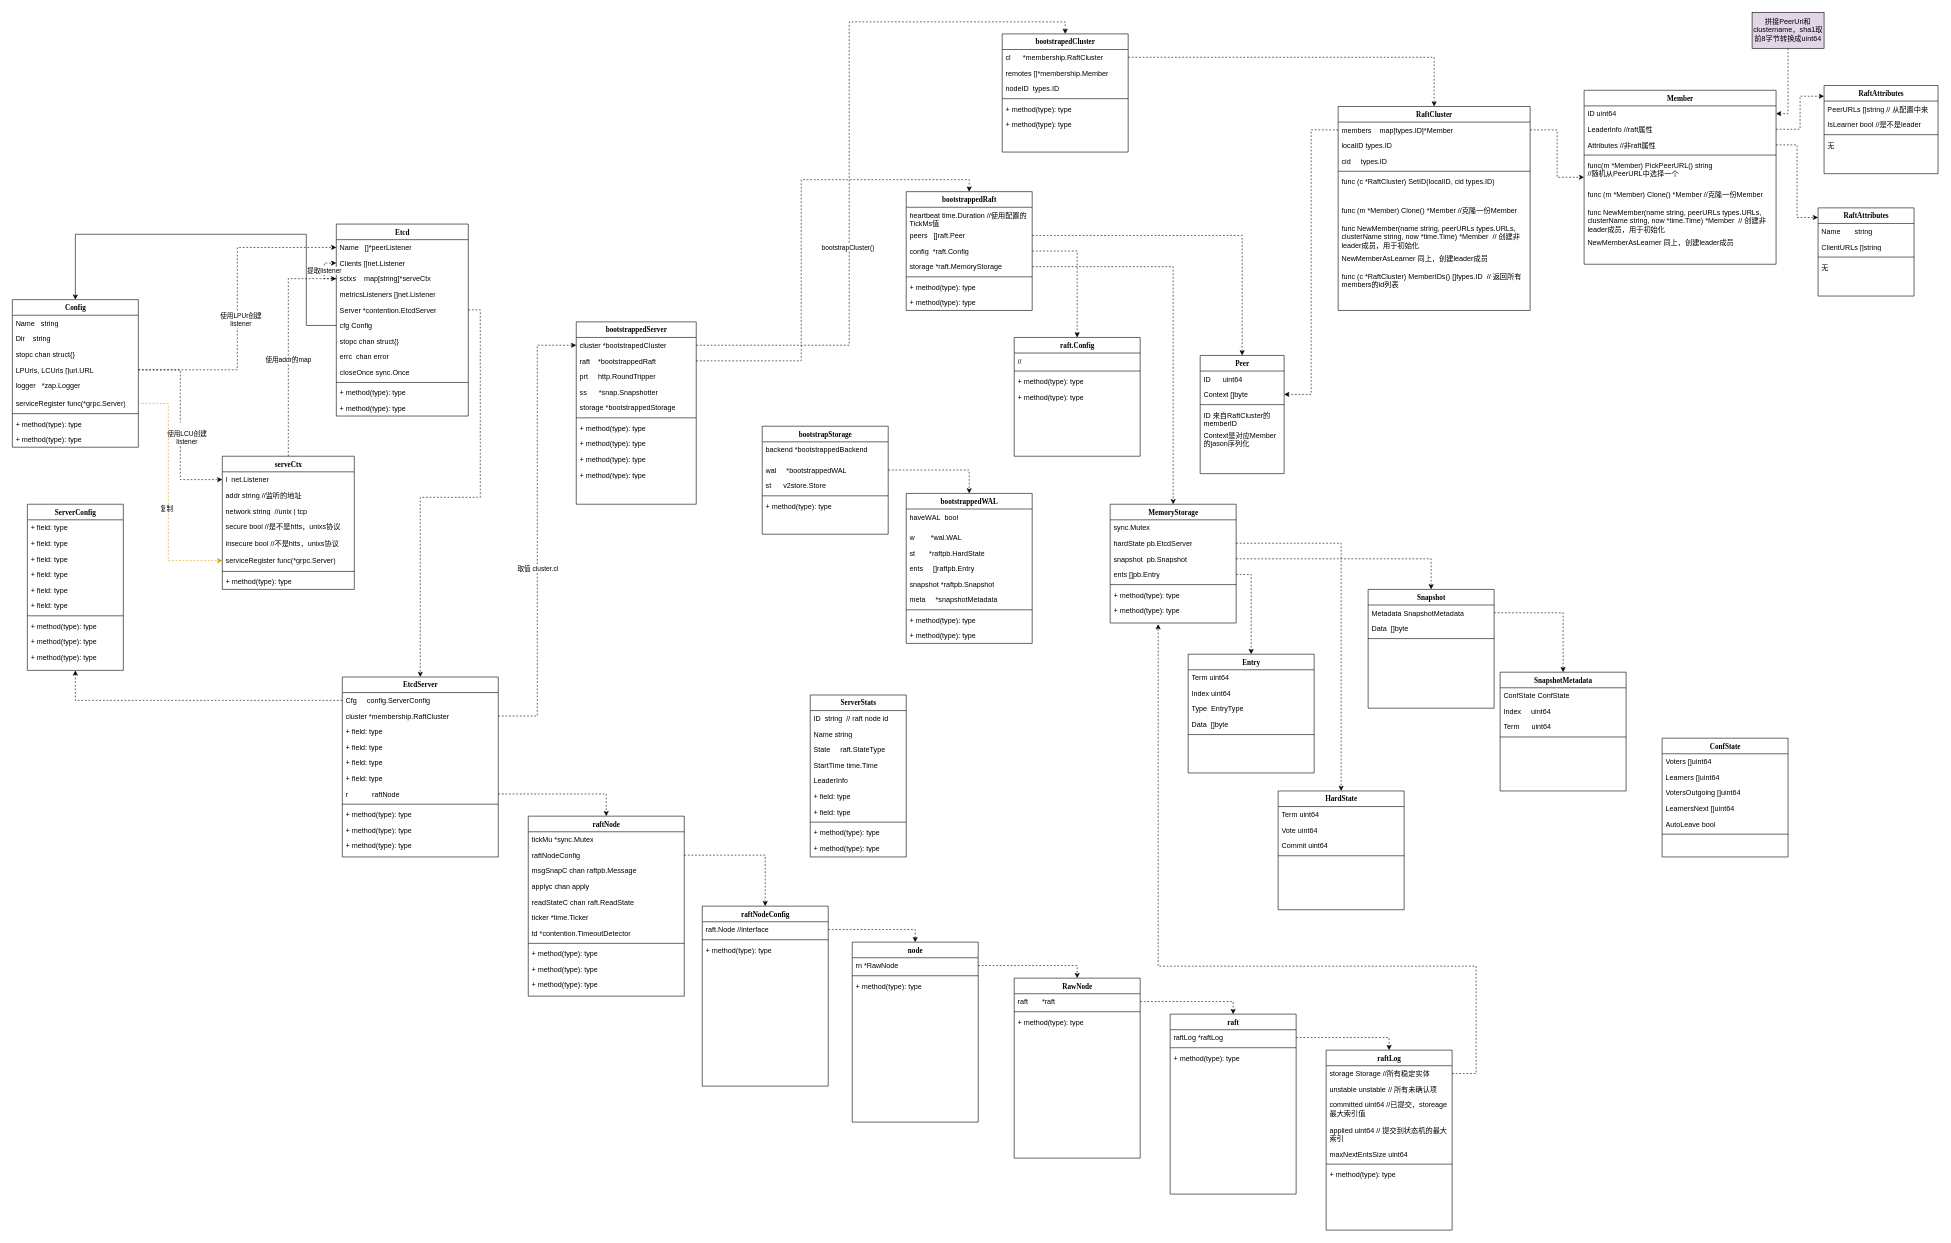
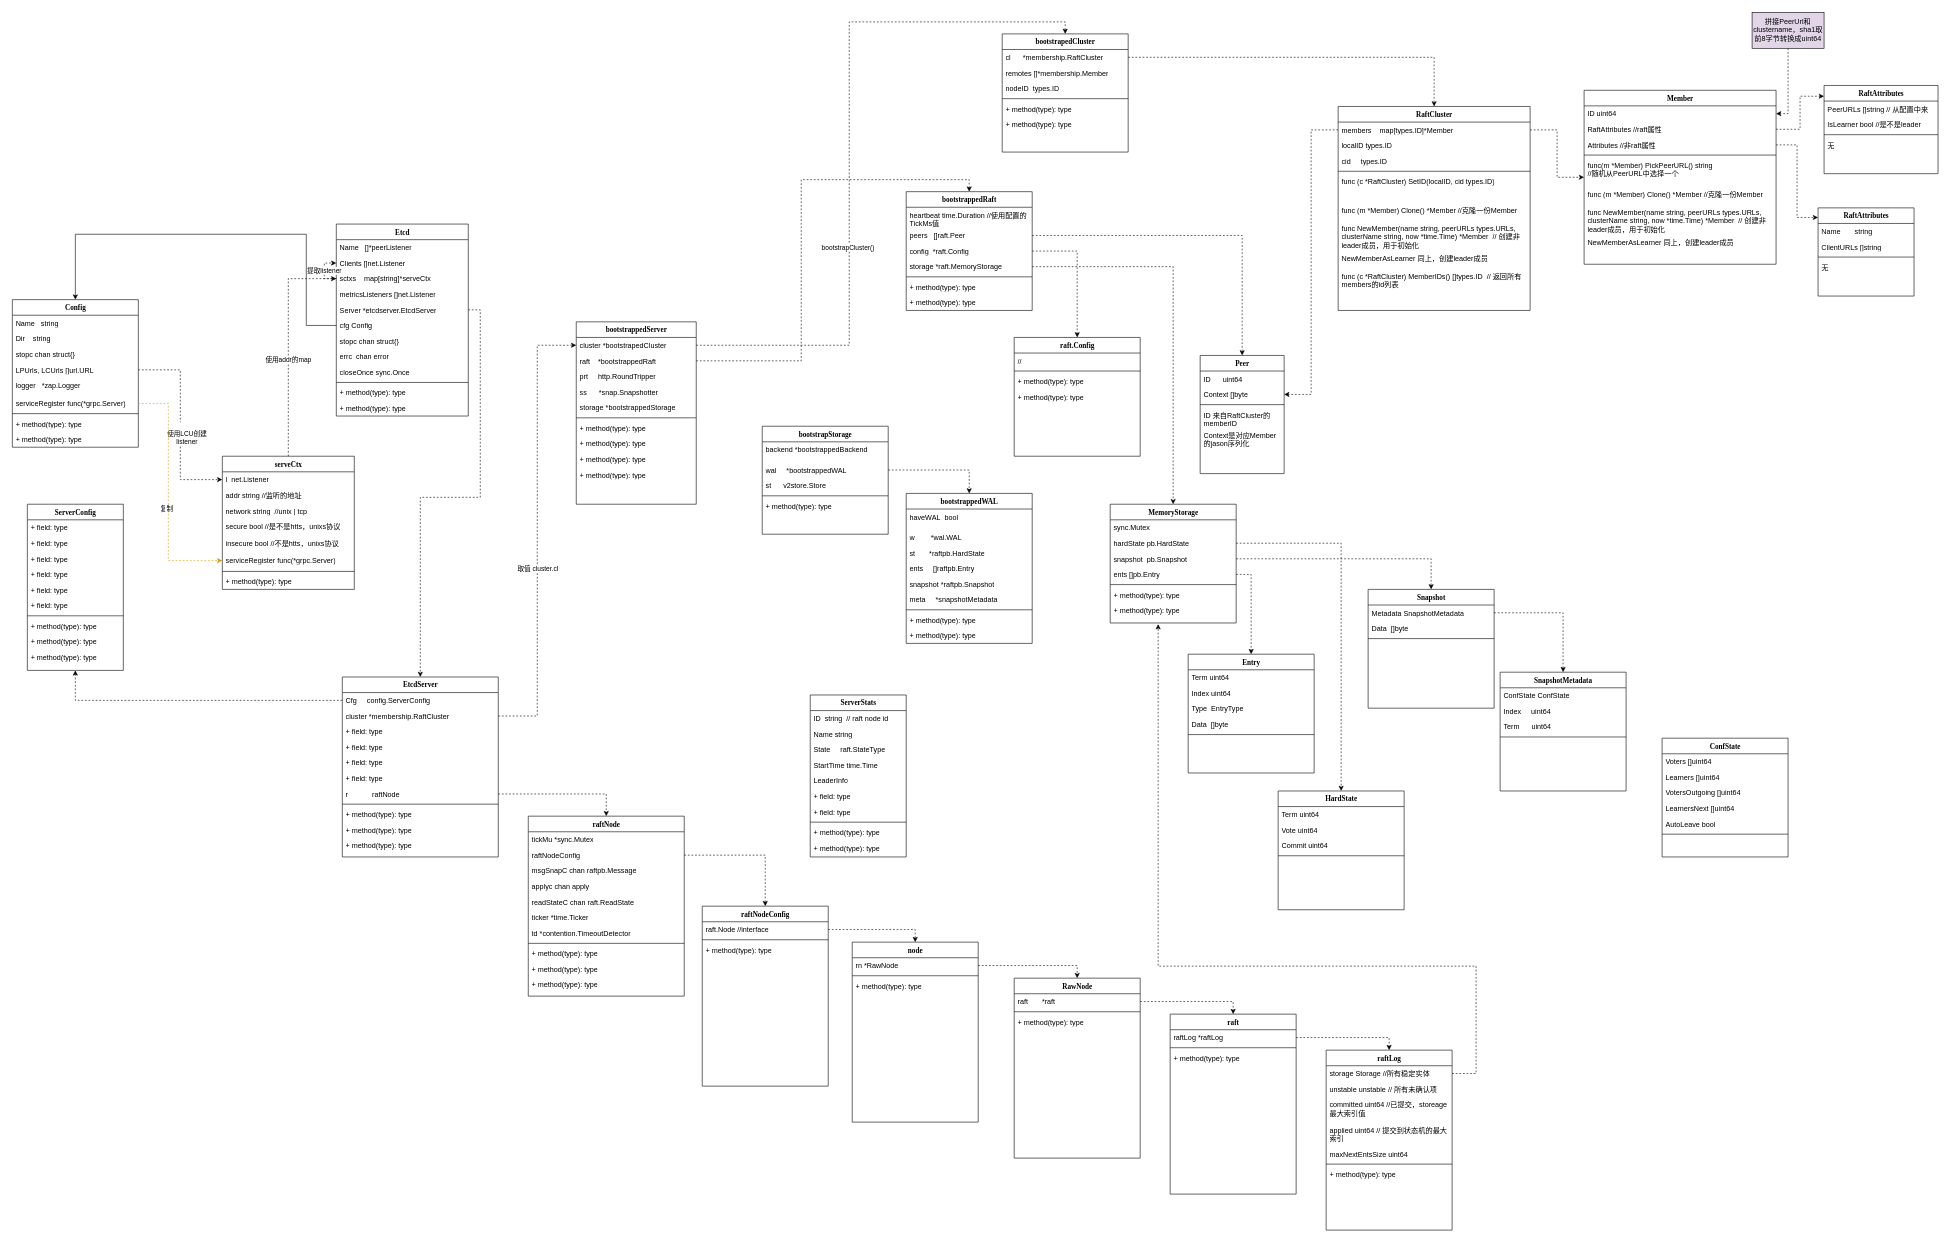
- <mxCell id="70" value="LeaderInfo //raft属性" style="text;html=1;strokeColor=none;fillColor=none;align=left;verticalAlign=top;spacingLeft=4;spacingRight=4;whiteSpace=wrap;overflow=hidden;rotatable=0;points=[[0,0.5],[1,0.5]];portConstraint=eastwest;" parent="68" vertex="1"><mxGeometry y="52" width="320" height="26" as="geometry" /></mxCell>
+ <mxCell id="70" value="RaftAttributes //raft属性" style="text;html=1;strokeColor=none;fillColor=none;align=left;verticalAlign=top;spacingLeft=4;spacingRight=4;whiteSpace=wrap;overflow=hidden;rotatable=0;points=[[0,0.5],[1,0.5]];portConstraint=eastwest;" parent="68" vertex="1"><mxGeometry y="52" width="320" height="26" as="geometry" /></mxCell>
- <mxCell id="93" style="edgeStyle=orthogonalEdgeStyle;rounded=0;orthogonalLoop=1;jettySize=auto;html=1;dashed=1;" edge="1" parent="1" source="86" target="3"><mxGeometry relative="1" as="geometry" /></mxCell>
- <mxCell id="94" value="使用LPUr创建&lt;br&gt;listener" style="edgeLabel;html=1;align=center;verticalAlign=middle;resizable=0;points=[];" vertex="1" connectable="0" parent="93"><mxGeometry x="-0.271" relative="1" as="geometry"><mxPoint x="5" y="-54" as="offset" /></mxGeometry></mxCell>
- <mxCell id="8" value="Server *contention.EtcdServer" style="text;html=1;strokeColor=none;fillColor=none;align=left;verticalAlign=top;spacingLeft=4;spacingRight=4;whiteSpace=wrap;overflow=hidden;rotatable=0;points=[[0,0.5],[1,0.5]];portConstraint=eastwest;" parent="2" vertex="1"><mxGeometry y="130" width="220" height="26" as="geometry" /></mxCell>
+ <mxCell id="8" value="Server *etcdserver.EtcdServer" style="text;html=1;strokeColor=none;fillColor=none;align=left;verticalAlign=top;spacingLeft=4;spacingRight=4;whiteSpace=wrap;overflow=hidden;rotatable=0;points=[[0,0.5],[1,0.5]];portConstraint=eastwest;" parent="2" vertex="1"><mxGeometry y="130" width="220" height="26" as="geometry" /></mxCell>
- <mxCell id="174" value="hardState pb.EtcdServer" style="text;html=1;strokeColor=none;fillColor=none;align=left;verticalAlign=top;spacingLeft=4;spacingRight=4;whiteSpace=wrap;overflow=hidden;rotatable=0;points=[[0,0.5],[1,0.5]];portConstraint=eastwest;" vertex="1" parent="172"><mxGeometry y="52" width="210" height="26" as="geometry" /></mxCell>
+ <mxCell id="174" value="hardState pb.HardState" style="text;html=1;strokeColor=none;fillColor=none;align=left;verticalAlign=top;spacingLeft=4;spacingRight=4;whiteSpace=wrap;overflow=hidden;rotatable=0;points=[[0,0.5],[1,0.5]];portConstraint=eastwest;" vertex="1" parent="172"><mxGeometry y="52" width="210" height="26" as="geometry" /></mxCell>
